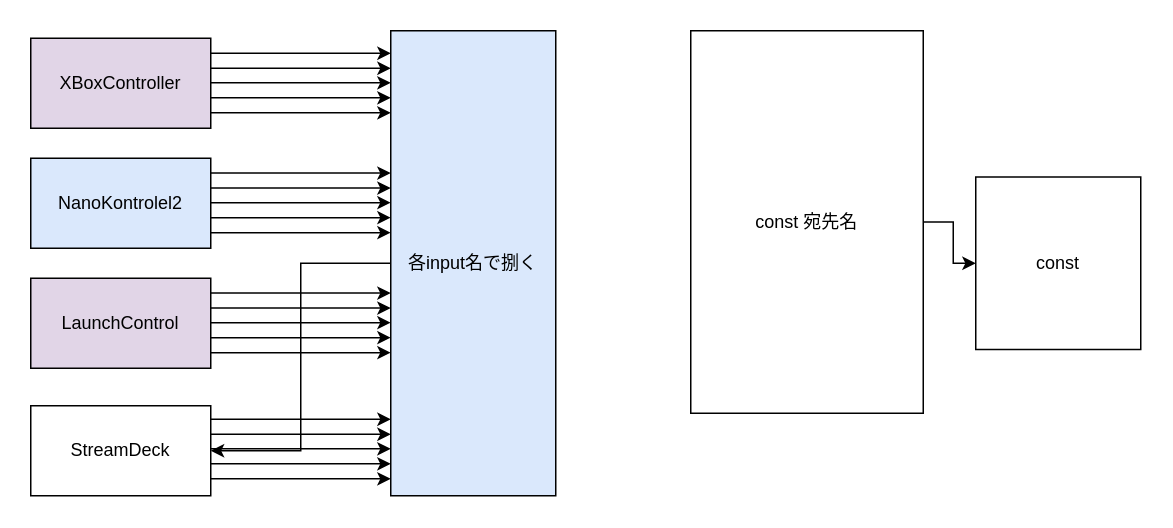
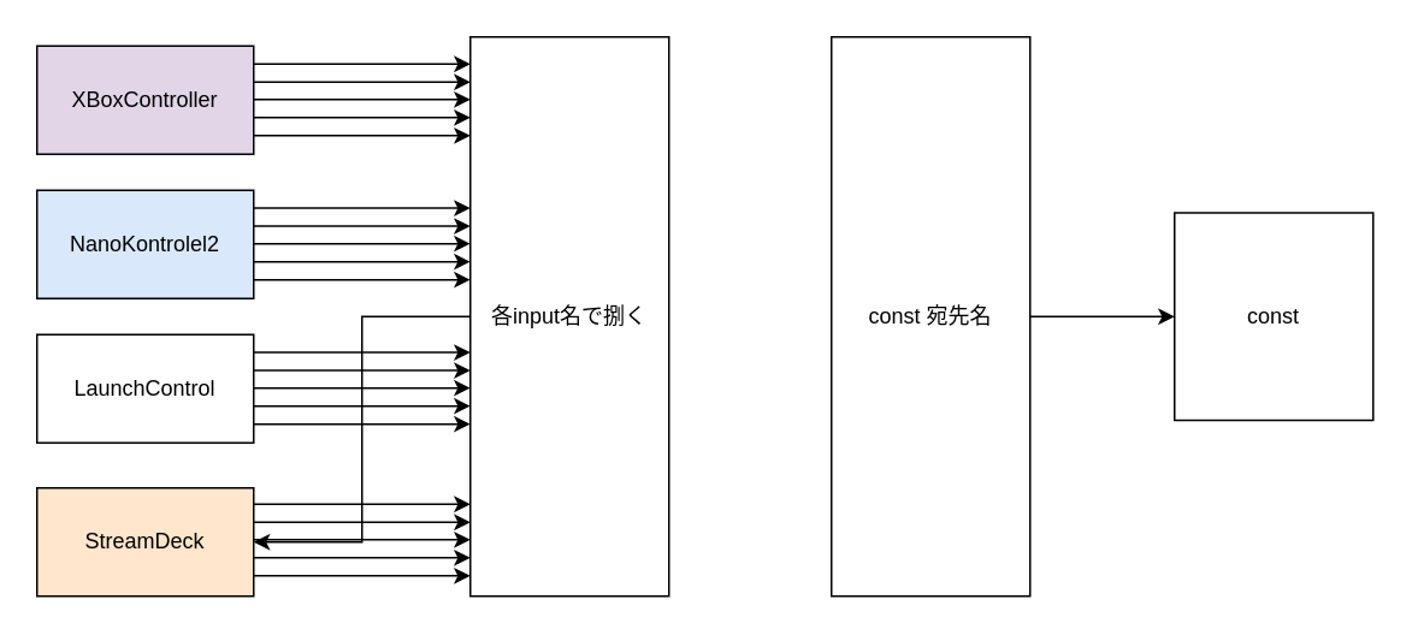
- <mxCell id="29" value="const 宛先名" style="whiteSpace=wrap;html=1;" parent="1" vertex="1"><mxGeometry x="460" y="20" width="155" height="255" as="geometry" /></mxCell>
+ <mxCell id="29" value="const 宛先名" style="whiteSpace=wrap;html=1;" parent="1" vertex="1"><mxGeometry x="460" y="20" width="110" height="310" as="geometry" /></mxCell>
- <mxCell id="27" value="各input名で捌く" style="whiteSpace=wrap;html=1;fillColor=#dae8fc;" parent="1" vertex="1"><mxGeometry x="260" y="20" width="110" height="310" as="geometry" /></mxCell>
+ <mxCell id="27" value="各input名で捌く" style="whiteSpace=wrap;html=1;" parent="1" vertex="1"><mxGeometry x="260" y="20" width="110" height="310" as="geometry" /></mxCell>
- <mxCell id="5" value="LaunchControl" style="whiteSpace=wrap;html=1;fillColor=#e1d5e7;" parent="1" vertex="1"><mxGeometry x="20" y="185" width="120" height="60" as="geometry" /></mxCell>
+ <mxCell id="5" value="LaunchControl" style="whiteSpace=wrap;html=1;" parent="1" vertex="1"><mxGeometry x="20" y="185" width="120" height="60" as="geometry" /></mxCell>
- <mxCell id="6" value="StreamDeck" style="whiteSpace=wrap;html=1;" parent="1" vertex="1"><mxGeometry x="20" y="270" width="120" height="60" as="geometry" /></mxCell>
+ <mxCell id="6" value="StreamDeck" style="whiteSpace=wrap;html=1;fillColor=#ffe6cc;" parent="1" vertex="1"><mxGeometry x="20" y="270" width="120" height="60" as="geometry" /></mxCell>
